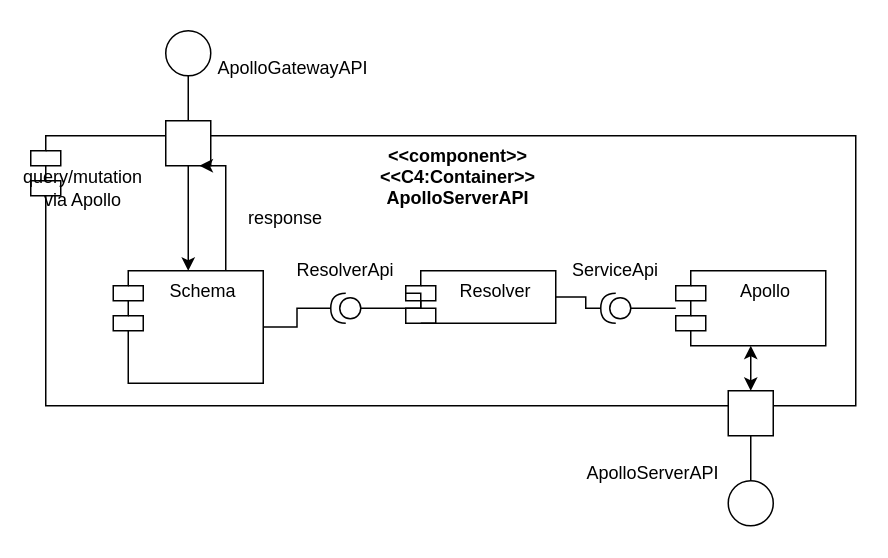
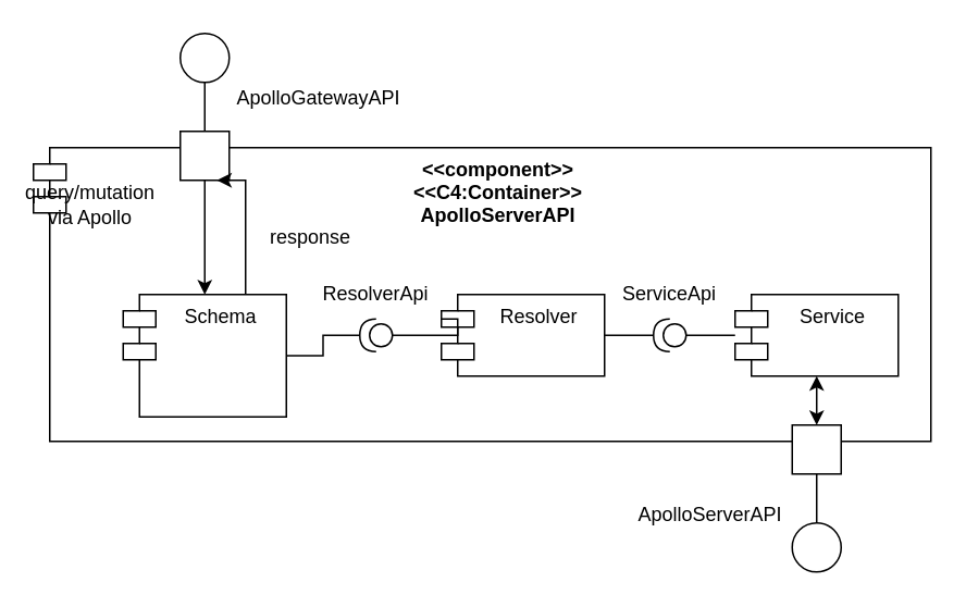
- <mxCell id="18" value="ApolloGatewayAPI" style="text;html=1;strokeColor=none;fillColor=none;align=center;verticalAlign=middle;whiteSpace=wrap;rounded=0;" parent="1" vertex="1"><mxGeometry x="155" y="30" width="80" height="30" as="geometry" /></mxCell>
+ <mxCell id="18" value="ApolloGatewayAPI" style="text;html=1;strokeColor=none;fillColor=none;align=center;verticalAlign=middle;whiteSpace=wrap;rounded=0;" parent="1" vertex="1"><mxGeometry x="155" y="45" width="80" height="30" as="geometry" /></mxCell>
- <mxCell id="21" value="Apollo" style="shape=module;align=left;spacingLeft=20;align=center;verticalAlign=top;" vertex="1" parent="1"><mxGeometry x="450" y="180" width="100" height="50" as="geometry" /></mxCell>
+ <mxCell id="21" value="Service" style="shape=module;align=left;spacingLeft=20;align=center;verticalAlign=top;" vertex="1" parent="1"><mxGeometry x="450" y="180" width="100" height="50" as="geometry" /></mxCell>
- <mxCell id="7" value="Resolver" style="shape=module;align=left;spacingLeft=20;align=center;verticalAlign=top;" parent="1" vertex="1"><mxGeometry x="270" y="180" width="100" height="35" as="geometry" /></mxCell>
+ <mxCell id="7" value="Resolver" style="shape=module;align=left;spacingLeft=20;align=center;verticalAlign=top;" parent="1" vertex="1"><mxGeometry x="270" y="180" width="100" height="50" as="geometry" /></mxCell>
